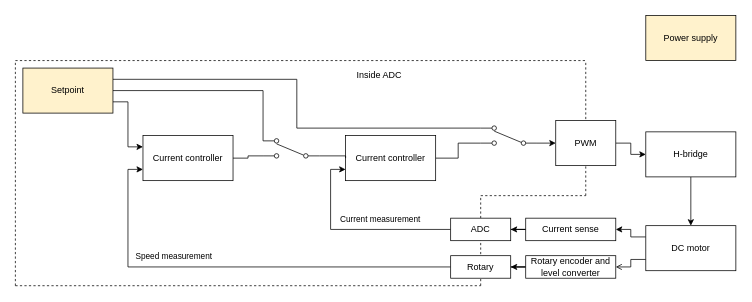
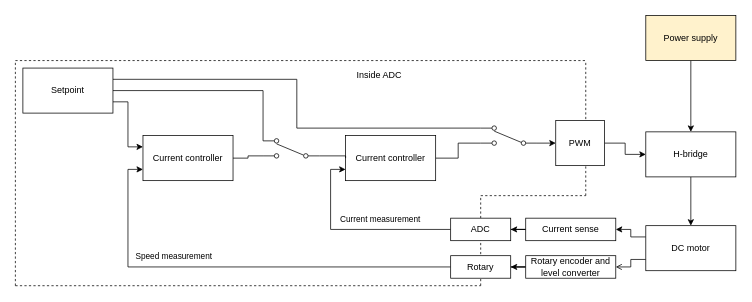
- <mxCell id="25" value="&lt;div&gt;Setpoint&lt;/div&gt;" style="rounded=0;whiteSpace=wrap;html=1;fillColor=#fff2cc;" vertex="1" parent="1"><mxGeometry x="30" y="90" width="120" height="60" as="geometry" /></mxCell>
+ <mxCell id="25" value="&lt;div&gt;Setpoint&lt;/div&gt;" style="rounded=0;whiteSpace=wrap;html=1;" vertex="1" parent="1"><mxGeometry x="30" y="90" width="120" height="60" as="geometry" /></mxCell>
+ <mxCell id="4" value="" style="edgeStyle=orthogonalEdgeStyle;rounded=0;orthogonalLoop=1;jettySize=auto;html=1;" edge="1" parent="1" source="5" target="3"><mxGeometry relative="1" as="geometry" /></mxCell>
- <mxCell id="36" value="PWM" style="rounded=0;whiteSpace=wrap;html=1;" vertex="1" parent="1"><mxGeometry x="740" y="160" width="80" height="60" as="geometry" /></mxCell>
+ <mxCell id="36" value="PWM" style="rounded=0;whiteSpace=wrap;html=1;" vertex="1" parent="1"><mxGeometry x="740" y="160" width="65" height="60" as="geometry" /></mxCell>
